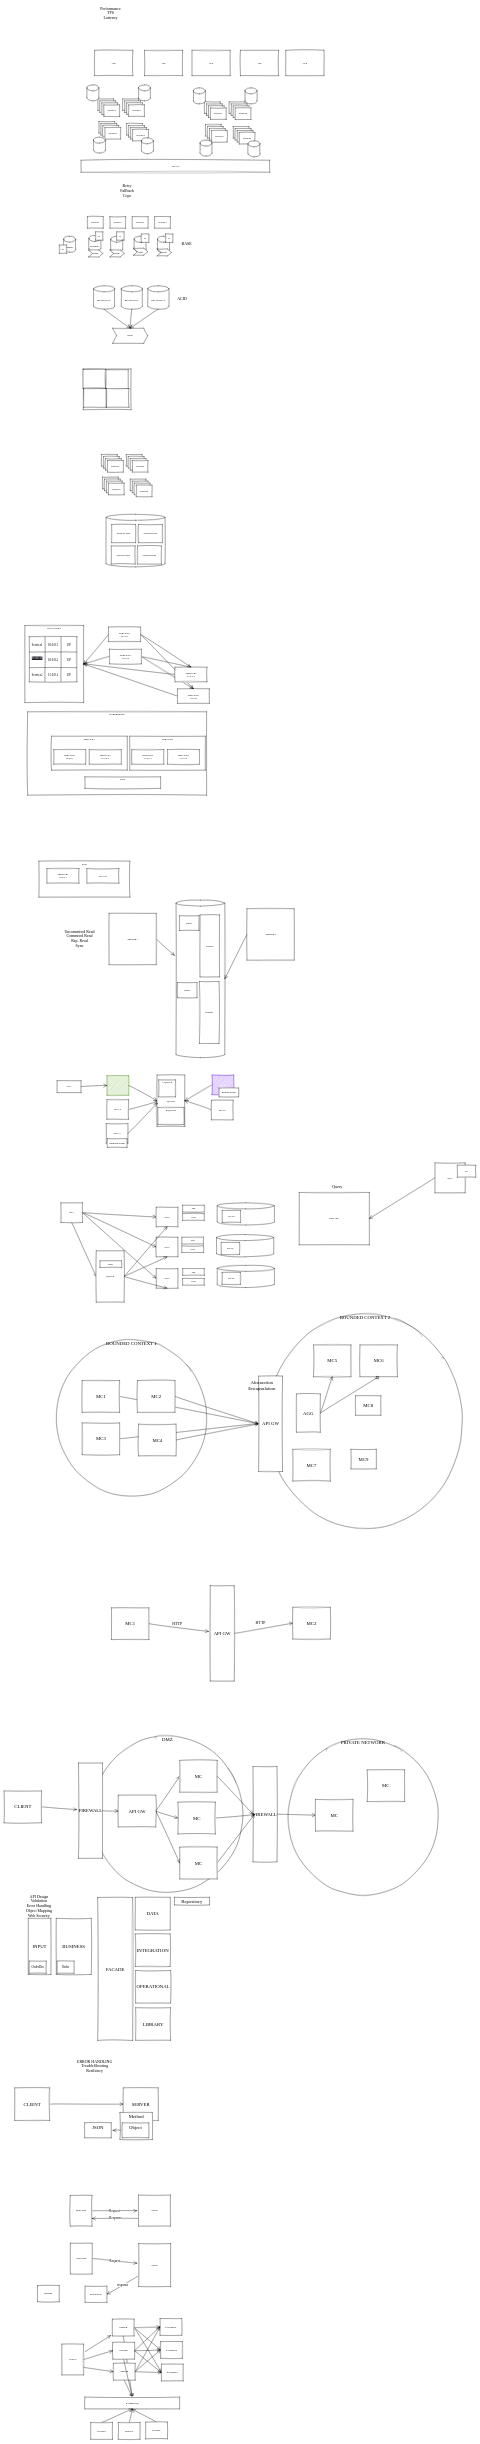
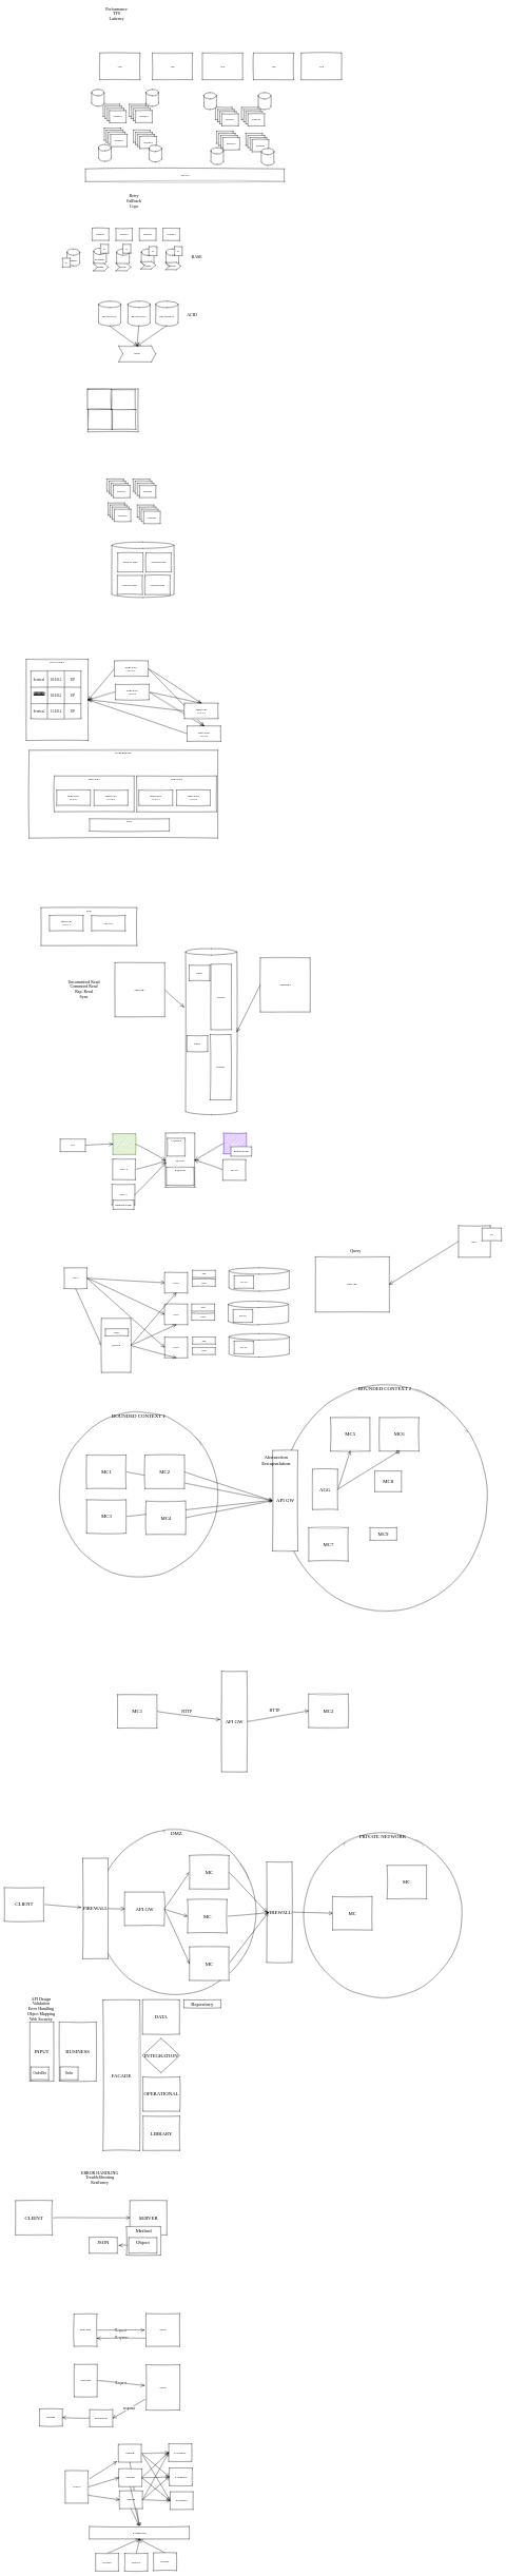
- <mxCell id="213" value="&lt;font face=&quot;Verdana&quot; style=&quot;font-size: 24px;&quot;&gt;MC9&lt;/font&gt;" style="whiteSpace=wrap;html=1;sketch=1;hachureGap=4;jiggle=2;curveFitting=1;fontFamily=Architects Daughter;fontSource=https%3A%2F%2Ffonts.googleapis.com%2Fcss%3Ffamily%3DArchitects%2BDaughter;fontSize=24;" parent="1" vertex="1"><mxGeometry x="1755" y="7247" width="126.75" height="98" as="geometry" /></mxCell>
+ <mxCell id="213" value="&lt;font face=&quot;Verdana&quot; style=&quot;font-size: 24px;&quot;&gt;MC9&lt;/font&gt;" style="whiteSpace=wrap;html=1;sketch=1;hachureGap=4;jiggle=2;curveFitting=1;fontFamily=Architects Daughter;fontSource=https%3A%2F%2Ffonts.googleapis.com%2Fcss%3Ffamily%3DArchitects%2BDaughter;fontSize=24;" parent="1" vertex="1"><mxGeometry x="1755" y="7247" width="126.75" height="60" as="geometry" /></mxCell>
- <mxCell id="247" value="&lt;font face=&quot;Verdana&quot;&gt;INTEGRATION&lt;/font&gt;" style="whiteSpace=wrap;html=1;sketch=1;hachureGap=4;jiggle=2;curveFitting=1;fontFamily=Architects Daughter;fontSource=https%3A%2F%2Ffonts.googleapis.com%2Fcss%3Ffamily%3DArchitects%2BDaughter;fontSize=24;" parent="1" vertex="1"><mxGeometry x="676" y="9671" width="175" height="163" as="geometry" /></mxCell>
+ <mxCell id="247" value="&lt;font face=&quot;Verdana&quot;&gt;INTEGRATION&lt;/font&gt;" style="rhombus;whiteSpace=wrap;html=1;sketch=1;hachureGap=4;jiggle=2;curveFitting=1;fontFamily=Architects Daughter;fontSource=https%3A%2F%2Ffonts.googleapis.com%2Fcss%3Ffamily%3DArchitects%2BDaughter;fontSize=24;" parent="1" vertex="1"><mxGeometry x="676" y="9671" width="175" height="163" as="geometry" /></mxCell>
+ <mxCell id="271" style="edgeStyle=none;curved=1;rounded=0;sketch=1;hachureGap=4;jiggle=2;curveFitting=1;orthogonalLoop=1;jettySize=auto;html=1;exitX=0;exitY=0.5;exitDx=0;exitDy=0;entryX=1;entryY=0.5;entryDx=0;entryDy=0;fontFamily=Architects Daughter;fontSource=https%3A%2F%2Ffonts.googleapis.com%2Fcss%3Ffamily%3DArchitects%2BDaughter;fontSize=16;startSize=14;endArrow=open;endSize=14;sourcePerimeterSpacing=8;targetPerimeterSpacing=8;" parent="1" source="272" target="273" edge="1"><mxGeometry relative="1" as="geometry" /></mxCell>
